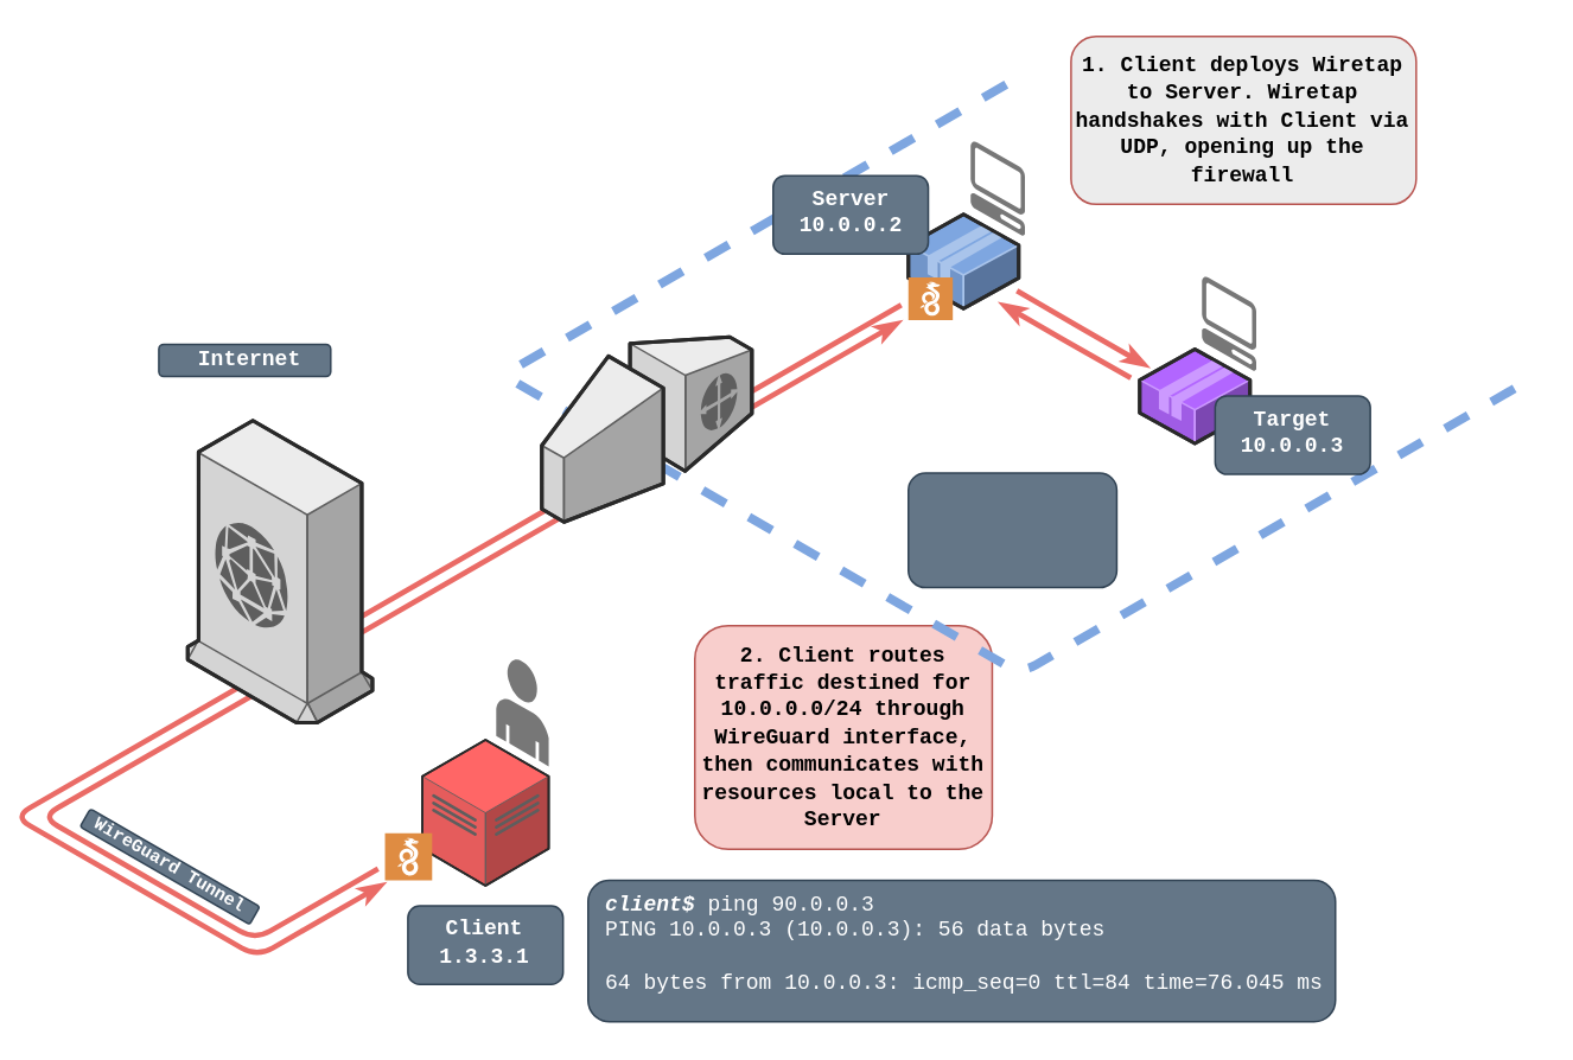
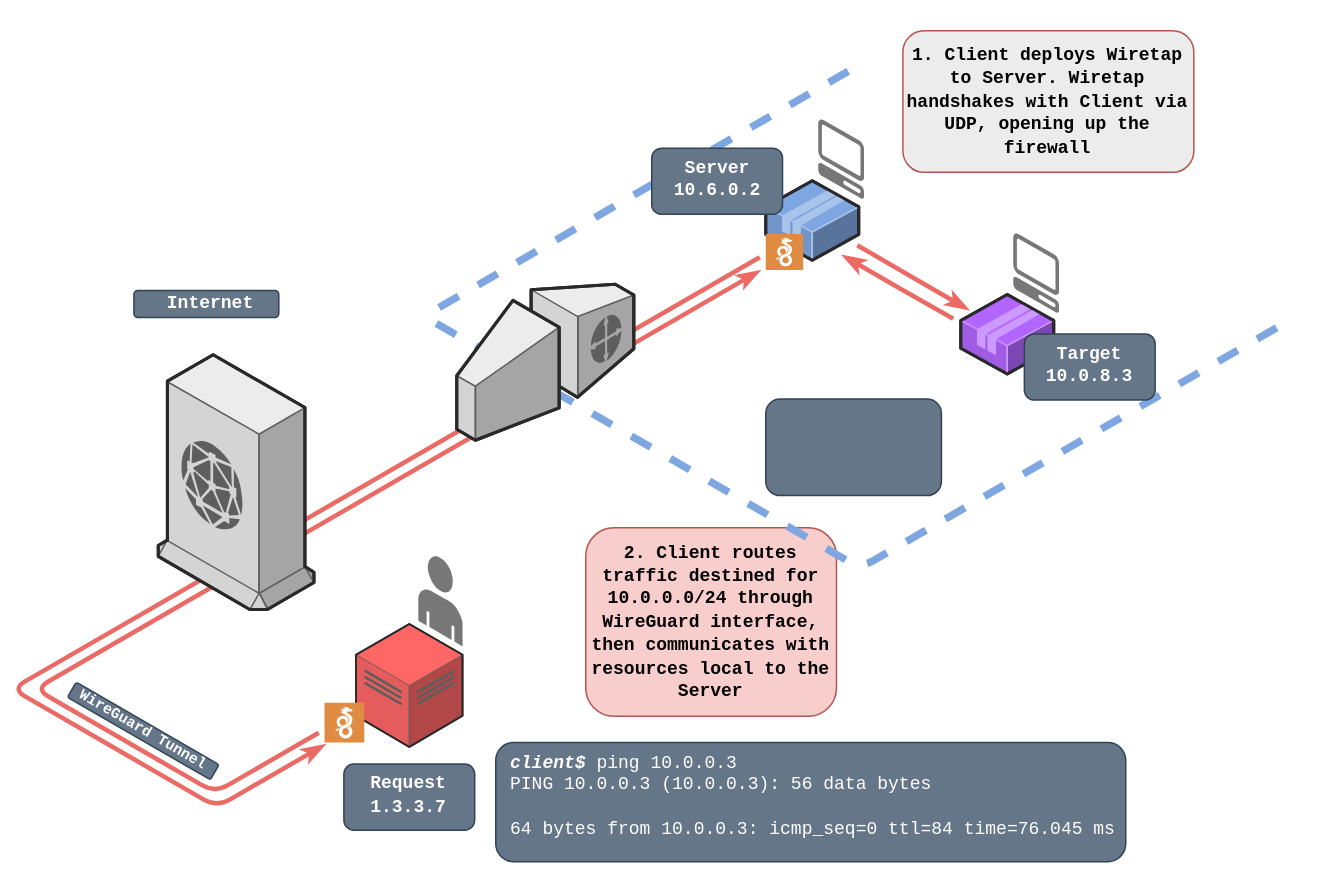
- <mxCell id="29" value="10.0.0.2" style="text;html=1;align=center;verticalAlign=middle;whiteSpace=wrap;rounded=0;fontFamily=Courier New;fontStyle=1;fontColor=#FFFFFF;" parent="26" vertex="1"><mxGeometry x="13.59" y="15.59" width="60" height="30" as="geometry" /></mxCell>
+ <mxCell id="29" value="10.6.0.2" style="text;html=1;align=center;verticalAlign=middle;whiteSpace=wrap;rounded=0;fontFamily=Courier New;fontStyle=1;fontColor=#FFFFFF;" parent="26" vertex="1"><mxGeometry x="13.59" y="15.59" width="60" height="30" as="geometry" /></mxCell>
- <mxCell id="25" value="10.0.0.3" style="text;html=1;align=center;verticalAlign=middle;whiteSpace=wrap;rounded=0;fontFamily=Courier New;fontStyle=1;fontColor=#FFFFFF;" parent="22" vertex="1"><mxGeometry x="13.59" y="15.59" width="60" height="30" as="geometry" /></mxCell>
+ <mxCell id="25" value="10.0.8.3" style="text;html=1;align=center;verticalAlign=middle;whiteSpace=wrap;rounded=0;fontFamily=Courier New;fontStyle=1;fontColor=#FFFFFF;" parent="22" vertex="1"><mxGeometry x="13.59" y="15.59" width="60" height="30" as="geometry" /></mxCell>
- <mxCell id="32" value="Client" style="text;html=1;align=center;verticalAlign=middle;whiteSpace=wrap;rounded=0;fontFamily=Courier New;fontStyle=1;fontColor=#FFFFFF;" parent="30" vertex="1"><mxGeometry x="13.59" width="60" height="30" as="geometry" /></mxCell>
+ <mxCell id="32" value="Request" style="text;html=1;align=center;verticalAlign=middle;whiteSpace=wrap;rounded=0;fontFamily=Courier New;fontStyle=1;fontColor=#FFFFFF;" parent="30" vertex="1"><mxGeometry x="13.59" width="60" height="30" as="geometry" /></mxCell>
- <mxCell id="41" value="&lt;i&gt;client$ &lt;/i&gt;&lt;span style=&quot;font-weight: normal&quot;&gt;ping 90.0.0.3&lt;br&gt;&lt;/span&gt;&lt;div&gt;&lt;span style=&quot;font-weight: normal&quot;&gt;PING 10.0.0.3 (10.0.0.3): 56 data bytes&lt;br&gt;&lt;/span&gt;&lt;br&gt;&lt;i&gt;&lt;/i&gt;&lt;/div&gt;" style="text;html=1;strokeColor=none;fillColor=none;align=left;verticalAlign=middle;whiteSpace=wrap;rounded=0;fontFamily=Courier New;fontStyle=1;fontColor=#FFFFFF;" parent="1" vertex="1"><mxGeometry x="328.48" y="502.9" width="411.52" height="40.18" as="geometry" /></mxCell>
+ <mxCell id="41" value="&lt;i&gt;client$ &lt;/i&gt;&lt;span style=&quot;font-weight: normal&quot;&gt;ping 10.0.0.3&lt;br&gt;&lt;/span&gt;&lt;div&gt;&lt;span style=&quot;font-weight: normal&quot;&gt;PING 10.0.0.3 (10.0.0.3): 56 data bytes&lt;br&gt;&lt;/span&gt;&lt;br&gt;&lt;i&gt;&lt;/i&gt;&lt;/div&gt;" style="text;html=1;strokeColor=none;fillColor=none;align=left;verticalAlign=middle;whiteSpace=wrap;rounded=0;fontFamily=Courier New;fontStyle=1;fontColor=#FFFFFF;" parent="1" vertex="1"><mxGeometry x="328.48" y="502.9" width="411.52" height="40.18" as="geometry" /></mxCell>
- <mxCell id="33" value="1.3.3.1" style="text;html=1;align=center;verticalAlign=middle;whiteSpace=wrap;rounded=0;fontFamily=Courier New;fontStyle=1;fontColor=#FFFFFF;" parent="30" vertex="1"><mxGeometry x="13.59" y="15.59" width="60" height="30" as="geometry" /></mxCell>
+ <mxCell id="33" value="1.3.3.7" style="text;html=1;align=center;verticalAlign=middle;whiteSpace=wrap;rounded=0;fontFamily=Courier New;fontStyle=1;fontColor=#FFFFFF;" parent="30" vertex="1"><mxGeometry x="13.59" y="15.59" width="60" height="30" as="geometry" /></mxCell>
